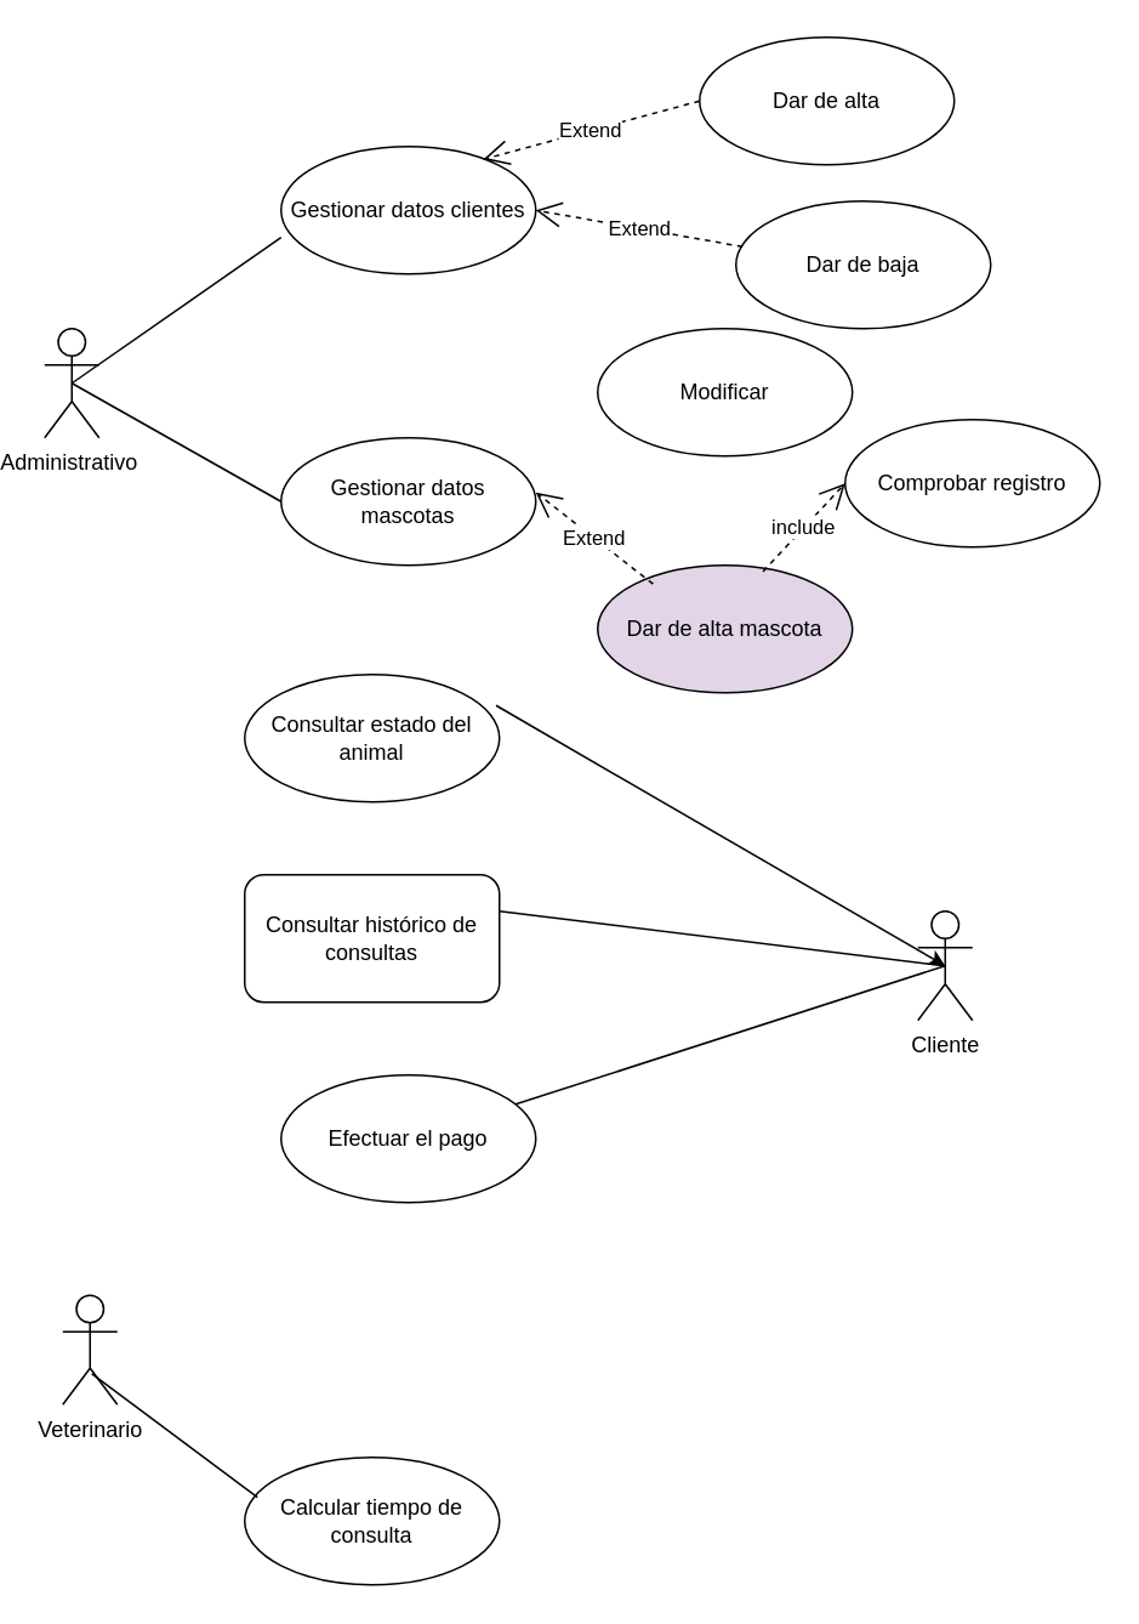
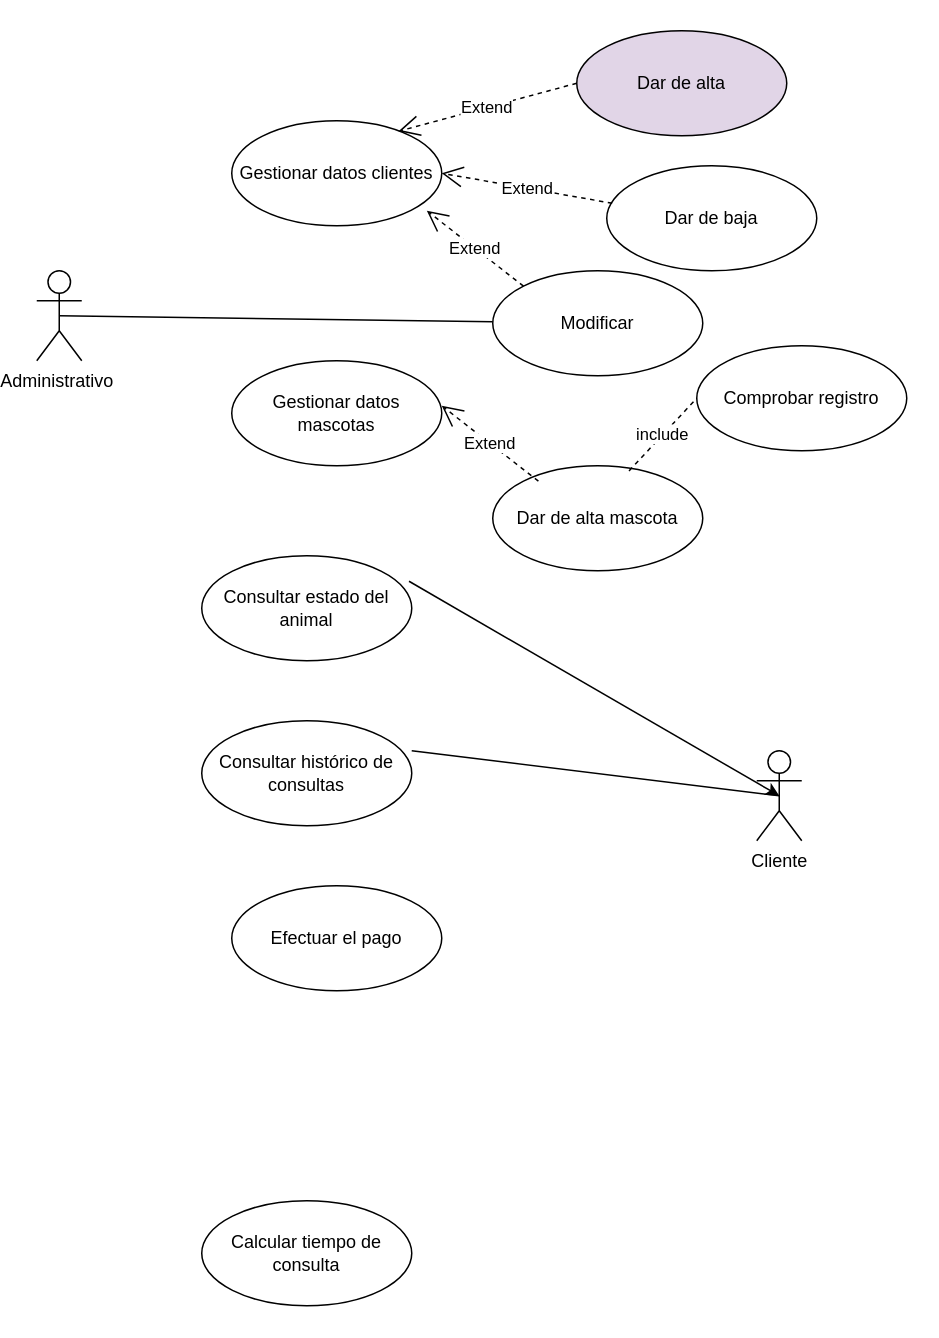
- <mxCell id="14" value="Dar de alta" style="ellipse;whiteSpace=wrap;html=1;" parent="1" vertex="1"><mxGeometry x="380" y="20" width="140" height="70" as="geometry" /></mxCell>
+ <mxCell id="14" value="Dar de alta" style="ellipse;whiteSpace=wrap;html=1;fillColor=#e1d5e7;" parent="1" vertex="1"><mxGeometry x="380" y="20" width="140" height="70" as="geometry" /></mxCell>
- <mxCell id="5" value="" style="endArrow=none;html=1;rounded=0;exitX=0.5;exitY=0.5;exitDx=0;exitDy=0;exitPerimeter=0;entryX=0;entryY=0.714;entryDx=0;entryDy=0;entryPerimeter=0;" parent="1" source="2" target="4" edge="1"><mxGeometry relative="1" as="geometry"><mxPoint x="240" y="430" as="sourcePoint" /><mxPoint x="400" y="430" as="targetPoint" /></mxGeometry></mxCell>
+ <mxCell id="5" value="" style="endArrow=none;html=1;rounded=0;exitX=0.5;exitY=0.5;exitDx=0;exitDy=0;exitPerimeter=0;" parent="1" source="2" target="15" edge="1"><mxGeometry relative="1" as="geometry"><mxPoint x="240" y="430" as="sourcePoint" /><mxPoint x="400" y="430" as="targetPoint" /></mxGeometry></mxCell>
+ <mxCell id="21" value="Extend" style="endArrow=open;endSize=12;dashed=1;html=1;rounded=0;exitX=0;exitY=0;exitDx=0;exitDy=0;entryX=0.929;entryY=0.857;entryDx=0;entryDy=0;entryPerimeter=0;" parent="1" source="15" target="4" edge="1"><mxGeometry width="160" relative="1" as="geometry"><mxPoint x="274.02" y="106.02" as="sourcePoint" /><mxPoint x="300" y="148" as="targetPoint" /></mxGeometry></mxCell>
- <mxCell id="10" value="" style="endArrow=none;html=1;rounded=0;exitX=0.5;exitY=0.5;exitDx=0;exitDy=0;exitPerimeter=0;entryX=0;entryY=0.5;entryDx=0;entryDy=0;" parent="1" source="2" target="6" edge="1"><mxGeometry relative="1" as="geometry"><mxPoint x="130" y="290" as="sourcePoint" /><mxPoint x="245" y="209.98" as="targetPoint" /></mxGeometry></mxCell>
- <mxCell id="25" value="include" style="endArrow=open;endSize=12;dashed=1;html=1;rounded=0;exitX=0.649;exitY=0.049;exitDx=0;exitDy=0;entryX=0;entryY=0.5;entryDx=0;entryDy=0;exitPerimeter=0;" edge="1" parent="1" source="9" target="17"><mxGeometry width="160" relative="1" as="geometry"><mxPoint x="354.503" y="200.251" as="sourcePoint" /><mxPoint x="290.06" y="149.99" as="targetPoint" /></mxGeometry></mxCell>
+ <mxCell id="25" value="include" style="endArrow=none;endSize=12;dashed=1;html=1;rounded=0;exitX=0.649;exitY=0.049;exitDx=0;exitDy=0;entryX=0;entryY=0.5;entryDx=0;entryDy=0;exitPerimeter=0;" edge="1" parent="1" source="9" target="17"><mxGeometry width="160" relative="1" as="geometry"><mxPoint x="354.503" y="200.251" as="sourcePoint" /><mxPoint x="290.06" y="149.99" as="targetPoint" /></mxGeometry></mxCell>
- <mxCell id="9" value="Dar de alta mascota" style="ellipse;whiteSpace=wrap;html=1;fillColor=#e1d5e7;" parent="1" vertex="1"><mxGeometry x="324" y="310" width="140" height="70" as="geometry" /></mxCell>
+ <mxCell id="9" value="Dar de alta mascota" style="ellipse;whiteSpace=wrap;html=1;" parent="1" vertex="1"><mxGeometry x="324" y="310" width="140" height="70" as="geometry" /></mxCell>
- <mxCell id="7" value="Consultar histórico de consultas" style="whiteSpace=wrap;html=1;rounded=1;" parent="1" vertex="1"><mxGeometry x="130" y="480" width="140" height="70" as="geometry" /></mxCell>
+ <mxCell id="7" value="Consultar histórico de consultas" style="ellipse;whiteSpace=wrap;html=1;" parent="1" vertex="1"><mxGeometry x="130" y="480" width="140" height="70" as="geometry" /></mxCell>
- <mxCell id="22" value="" style="endArrow=none;html=1;rounded=0;entryX=0.5;entryY=0.5;entryDx=0;entryDy=0;entryPerimeter=0;" parent="1" source="19" target="3" edge="1"><mxGeometry relative="1" as="geometry"><mxPoint x="280" y="510.02" as="sourcePoint" /><mxPoint x="525" y="540" as="targetPoint" /></mxGeometry></mxCell>
- <mxCell id="18" value="Veterinario" style="shape=umlActor;verticalLabelPosition=bottom;verticalAlign=top;html=1;" parent="1" vertex="1"><mxGeometry x="30" y="711" width="30" height="60" as="geometry" /></mxCell>
- <mxCell id="24" value="" style="endArrow=none;html=1;rounded=0;entryX=0.05;entryY=0.314;entryDx=0;entryDy=0;entryPerimeter=0;exitX=0.533;exitY=0.717;exitDx=0;exitDy=0;exitPerimeter=0;" parent="1" source="18" target="23" edge="1"><mxGeometry relative="1" as="geometry"><mxPoint x="62.5" y="727" as="sourcePoint" /><mxPoint x="147" y="725.98" as="targetPoint" /></mxGeometry></mxCell>
